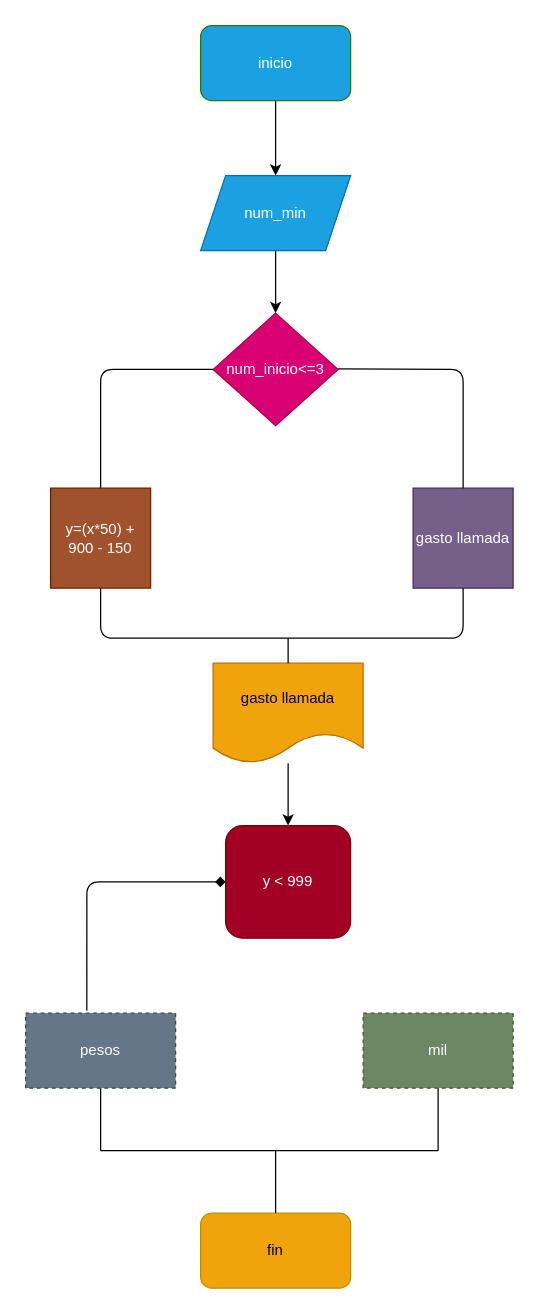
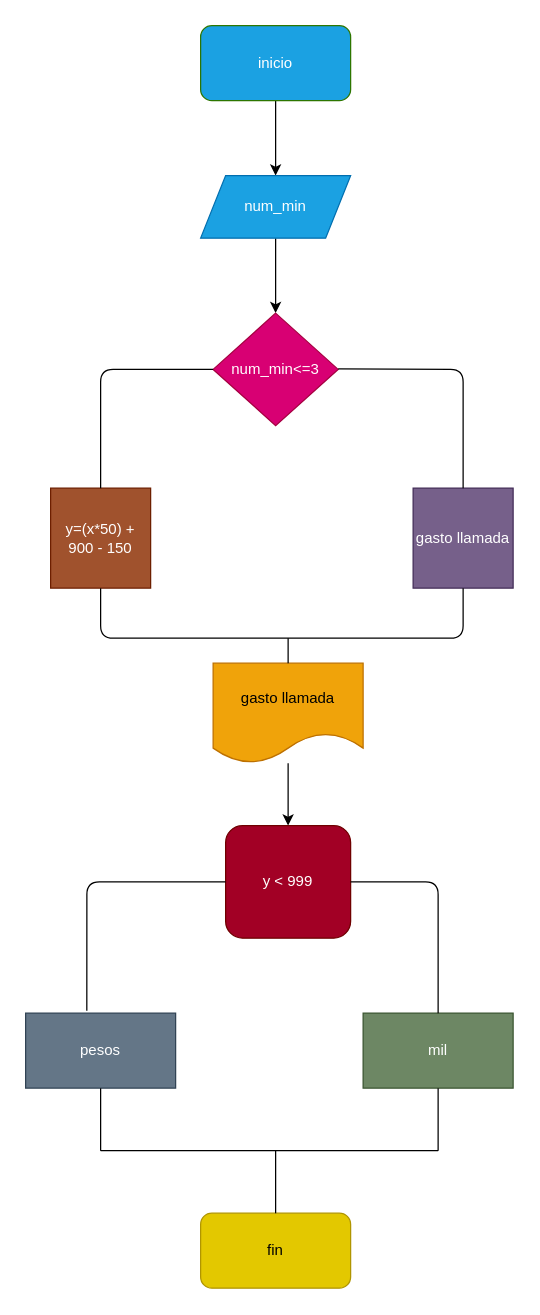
- <mxCell id="5" value="num_min" style="shape=parallelogram;perimeter=parallelogramPerimeter;whiteSpace=wrap;html=1;fixedSize=1;fillColor=#1ba1e2;fontColor=#ffffff;strokeColor=#006EAF;" vertex="1" parent="1"><mxGeometry x="160" y="140" width="120" height="60" as="geometry" /></mxCell>
+ <mxCell id="5" value="num_min" style="shape=parallelogram;perimeter=parallelogramPerimeter;whiteSpace=wrap;html=1;fixedSize=1;fillColor=#1ba1e2;fontColor=#ffffff;strokeColor=#006EAF;" vertex="1" parent="1"><mxGeometry x="160" y="140" width="120" height="50" as="geometry" /></mxCell>
- <mxCell id="6" value="num_inicio&amp;lt;=3" style="rhombus;whiteSpace=wrap;html=1;fillColor=#d80073;fontColor=#ffffff;strokeColor=#A50040;" vertex="1" parent="1"><mxGeometry x="170" y="250" width="100" height="90" as="geometry" /></mxCell>
+ <mxCell id="6" value="num_min&amp;lt;=3" style="rhombus;whiteSpace=wrap;html=1;fillColor=#d80073;fontColor=#ffffff;strokeColor=#A50040;" vertex="1" parent="1"><mxGeometry x="170" y="250" width="100" height="90" as="geometry" /></mxCell>
- <mxCell id="19" value="" style="endArrow=diamond;html=1;entryX=0;entryY=0.5;entryDx=0;entryDy=0;exitX=0.408;exitY=-0.033;exitDx=0;exitDy=0;exitPerimeter=0;" edge="1" parent="1" source="12" target="11"><mxGeometry width="50" height="50" relative="1" as="geometry"><mxPoint x="80" y="705" as="sourcePoint" /><mxPoint x="250" y="810" as="targetPoint" /><Array as="points"><mxPoint x="69" y="705" /></Array></mxGeometry></mxCell>
+ <mxCell id="19" value="" style="endArrow=none;html=1;entryX=0;entryY=0.5;entryDx=0;entryDy=0;exitX=0.408;exitY=-0.033;exitDx=0;exitDy=0;exitPerimeter=0;" edge="1" parent="1" source="12" target="11"><mxGeometry width="50" height="50" relative="1" as="geometry"><mxPoint x="80" y="705" as="sourcePoint" /><mxPoint x="250" y="810" as="targetPoint" /><Array as="points"><mxPoint x="69" y="705" /></Array></mxGeometry></mxCell>
+ <mxCell id="20" value="" style="endArrow=none;html=1;entryX=1;entryY=0.5;entryDx=0;entryDy=0;exitX=0.5;exitY=0;exitDx=0;exitDy=0;" edge="1" parent="1" source="13" target="11"><mxGeometry width="50" height="50" relative="1" as="geometry"><mxPoint x="350" y="705" as="sourcePoint" /><mxPoint x="250" y="810" as="targetPoint" /><Array as="points"><mxPoint x="350" y="705" /></Array></mxGeometry></mxCell>
- <mxCell id="12" value="pesos" style="rounded=0;whiteSpace=wrap;html=1;fillColor=#647687;fontColor=#ffffff;strokeColor=#314354;dashed=1;" vertex="1" parent="1"><mxGeometry x="20" y="810" width="120" height="60" as="geometry" /></mxCell>
+ <mxCell id="12" value="pesos" style="rounded=0;whiteSpace=wrap;html=1;fillColor=#647687;fontColor=#ffffff;strokeColor=#314354;" vertex="1" parent="1"><mxGeometry x="20" y="810" width="120" height="60" as="geometry" /></mxCell>
- <mxCell id="13" value="mil" style="rounded=0;whiteSpace=wrap;html=1;fillColor=#6d8764;fontColor=#ffffff;strokeColor=#3A5431;dashed=1;" vertex="1" parent="1"><mxGeometry x="290" y="810" width="120" height="60" as="geometry" /></mxCell>
+ <mxCell id="13" value="mil" style="rounded=0;whiteSpace=wrap;html=1;fillColor=#6d8764;fontColor=#ffffff;strokeColor=#3A5431;" vertex="1" parent="1"><mxGeometry x="290" y="810" width="120" height="60" as="geometry" /></mxCell>
- <mxCell id="14" value="fin" style="rounded=1;whiteSpace=wrap;html=1;fillColor=#f0a30a;fontColor=#000000;strokeColor=#B09500;" vertex="1" parent="1"><mxGeometry x="160" y="970" width="120" height="60" as="geometry" /></mxCell>
+ <mxCell id="14" value="fin" style="rounded=1;whiteSpace=wrap;html=1;fillColor=#e3c800;fontColor=#000000;strokeColor=#B09500;" vertex="1" parent="1"><mxGeometry x="160" y="970" width="120" height="60" as="geometry" /></mxCell>
